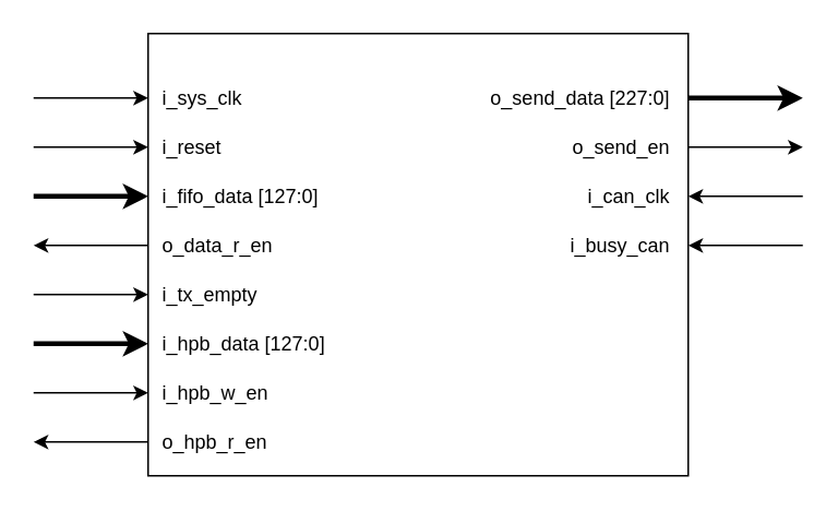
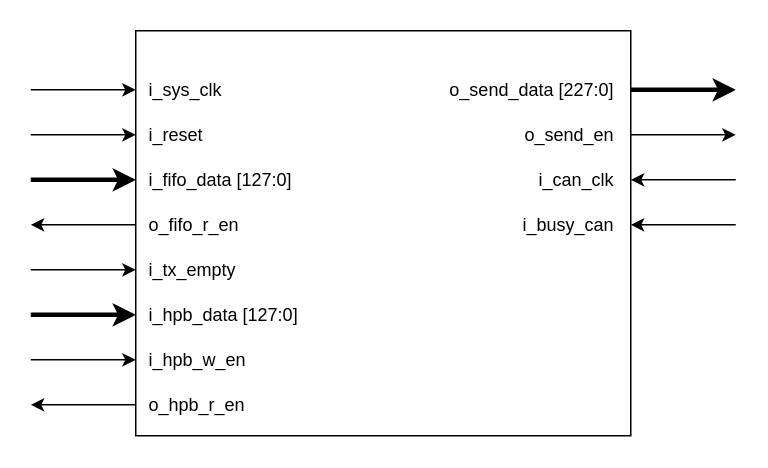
- <mxCell id="15" value="o_data_r_en" style="text;html=1;align=left;verticalAlign=middle;resizable=0;points=[];autosize=1;" vertex="1" parent="1"><mxGeometry x="97" y="140" width="80" height="20" as="geometry" /></mxCell>
+ <mxCell id="15" value="o_fifo_r_en" style="text;html=1;align=left;verticalAlign=middle;resizable=0;points=[];autosize=1;" vertex="1" parent="1"><mxGeometry x="97" y="140" width="80" height="20" as="geometry" /></mxCell>
